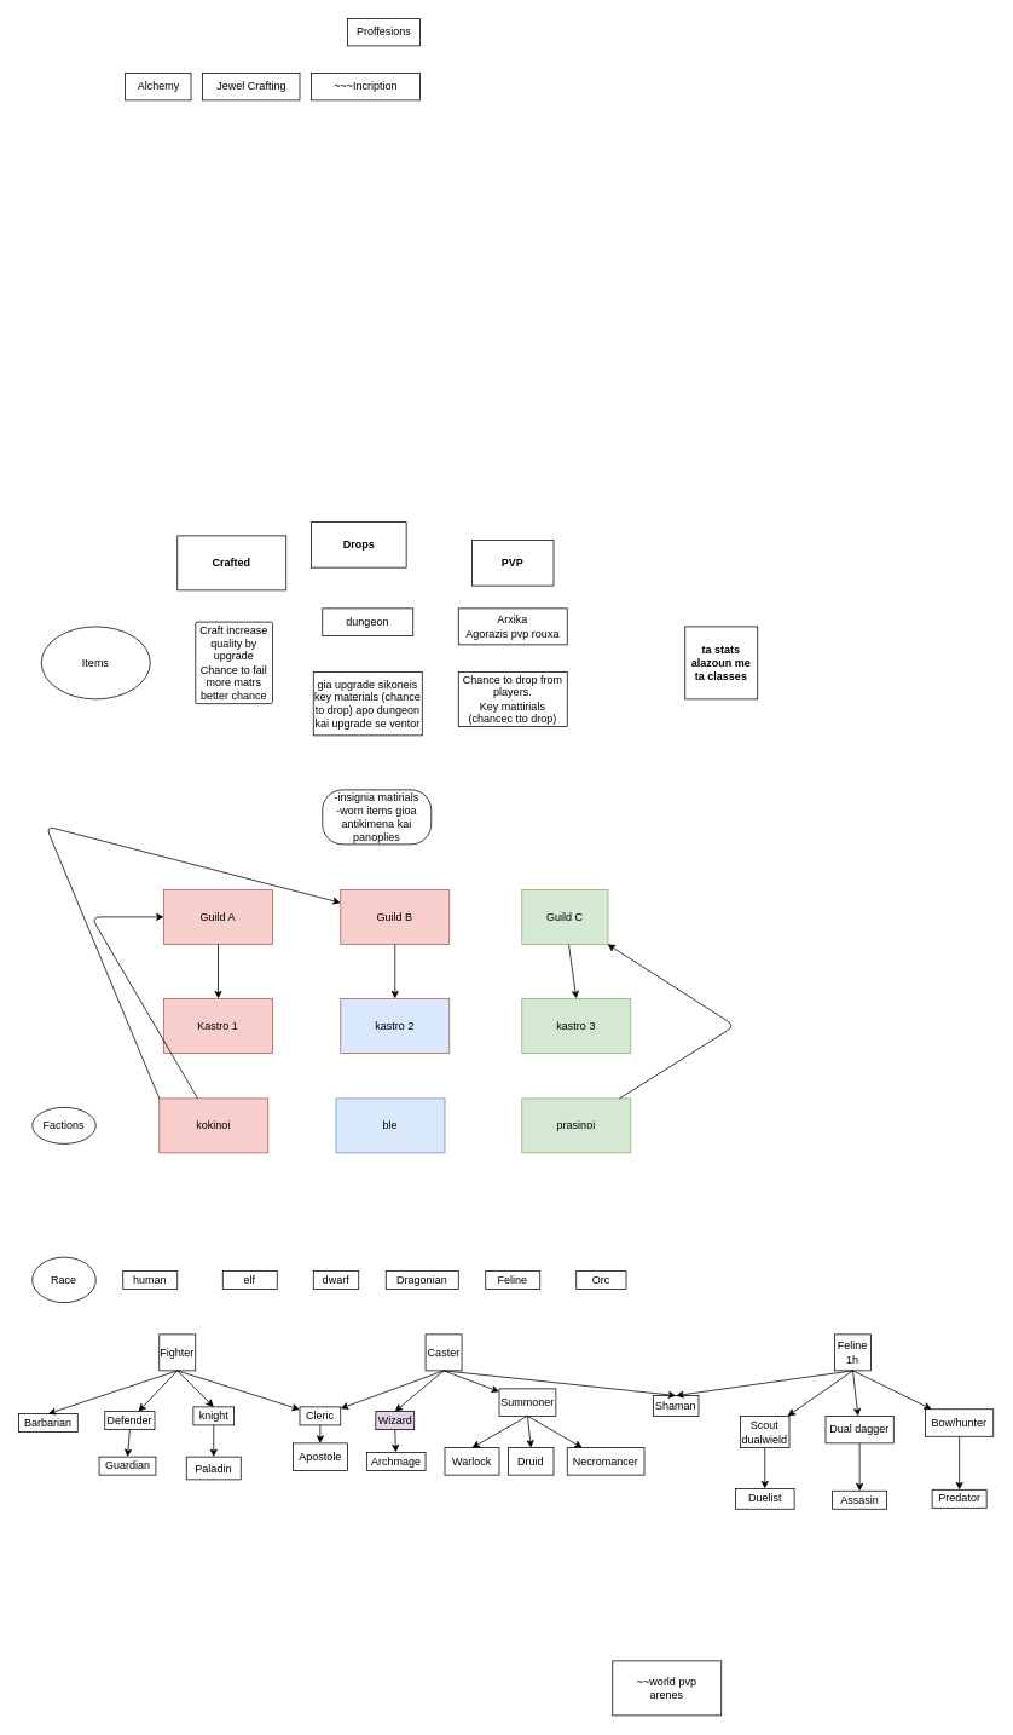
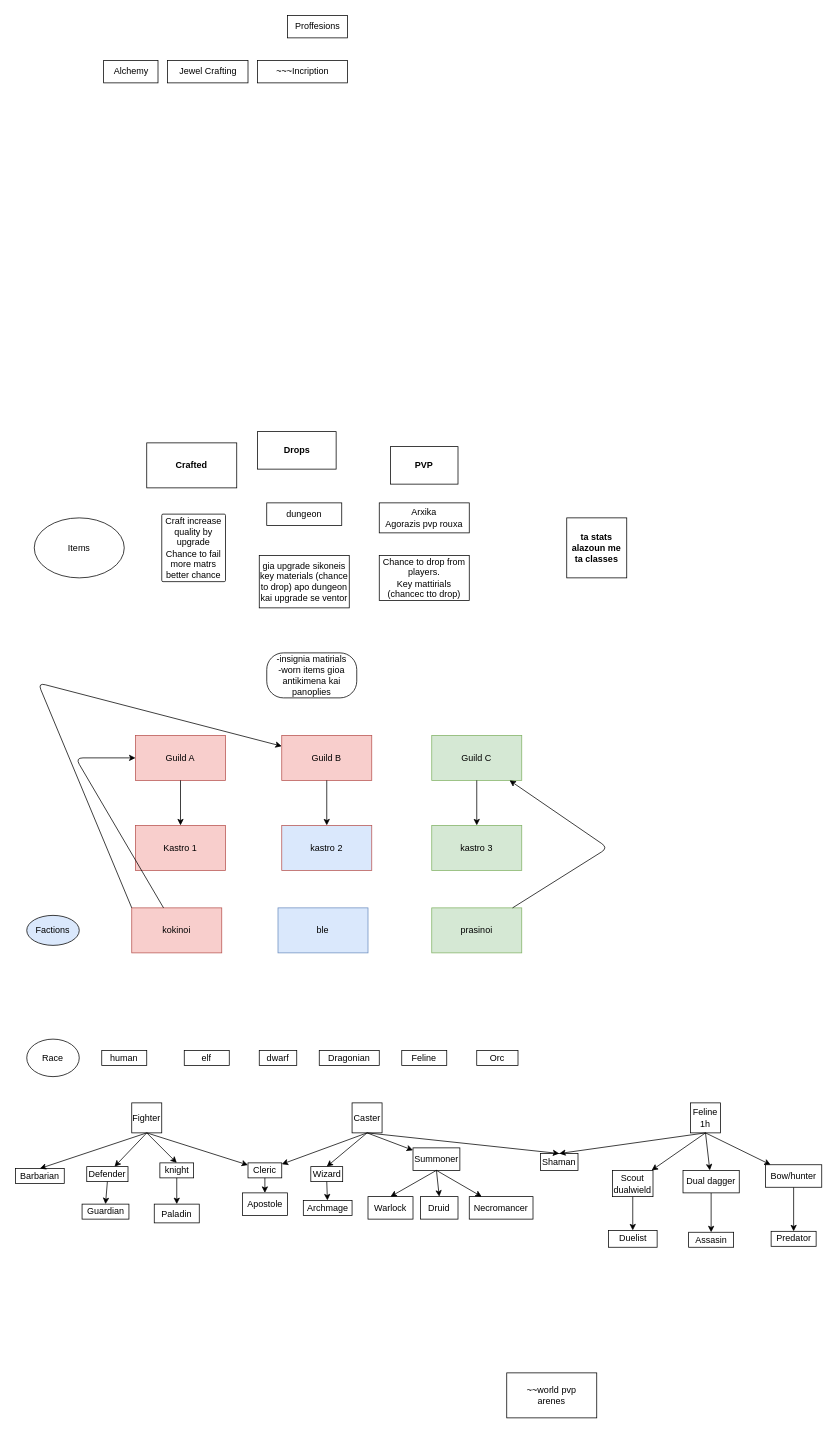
- <mxCell id="33" value="Guild C" style="rounded=0;whiteSpace=wrap;html=1;fillColor=#d5e8d4;strokeColor=#82b366;" vertex="1" parent="1"><mxGeometry x="575" y="980" width="95" height="60" as="geometry" /></mxCell>
+ <mxCell id="33" value="Guild C" style="rounded=0;whiteSpace=wrap;html=1;fillColor=#d5e8d4;strokeColor=#82b366;" vertex="1" parent="1"><mxGeometry x="575" y="980" width="120" height="60" as="geometry" /></mxCell>
- <mxCell id="24" value="Factions" style="ellipse;whiteSpace=wrap;html=1;" vertex="1" parent="1"><mxGeometry x="35" y="1220" width="70" height="40" as="geometry" /></mxCell>
+ <mxCell id="24" value="Factions" style="ellipse;whiteSpace=wrap;html=1;fillColor=#dae8fc;" vertex="1" parent="1"><mxGeometry x="35" y="1220" width="70" height="40" as="geometry" /></mxCell>
- <mxCell id="53" value="Wizard" style="rounded=0;whiteSpace=wrap;html=1;fillColor=#e1d5e7;" vertex="1" parent="1"><mxGeometry x="413.75" y="1555" width="42.5" height="20" as="geometry" /></mxCell>
+ <mxCell id="53" value="Wizard" style="rounded=0;whiteSpace=wrap;html=1;" vertex="1" parent="1"><mxGeometry x="413.75" y="1555" width="42.5" height="20" as="geometry" /></mxCell>
